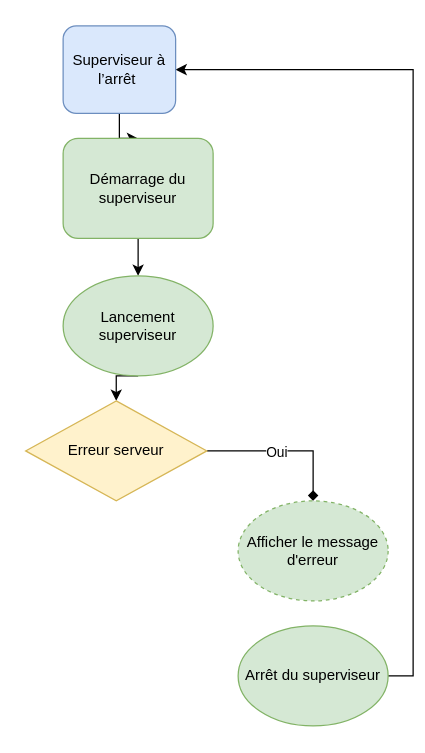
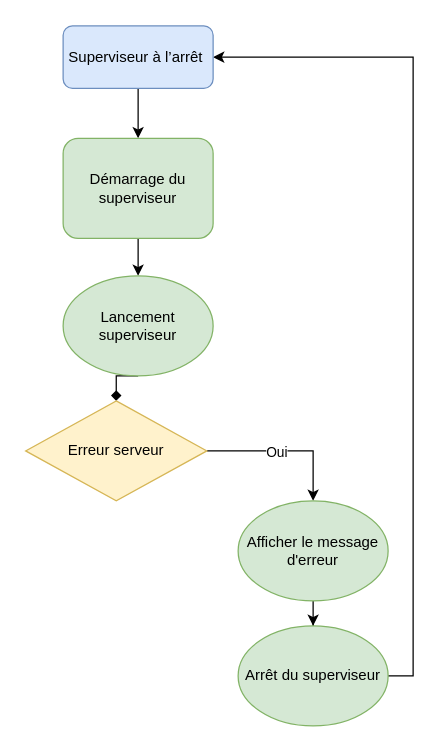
- <mxCell id="13" value="Superviseur à l’arrêt&amp;nbsp;" style="rounded=1;whiteSpace=wrap;html=1;fillColor=#dae8fc;strokeColor=#6c8ebf;" parent="1" vertex="1"><mxGeometry x="50" y="20" width="90" height="70" as="geometry" /></mxCell>
+ <mxCell id="13" value="Superviseur à l’arrêt&amp;nbsp;" style="rounded=1;whiteSpace=wrap;html=1;fillColor=#dae8fc;strokeColor=#6c8ebf;" parent="1" vertex="1"><mxGeometry x="50" y="20" width="120" height="50" as="geometry" /></mxCell>
- <mxCell id="3" style="edgeStyle=orthogonalEdgeStyle;rounded=0;orthogonalLoop=1;jettySize=auto;html=1;exitX=0.5;exitY=1;exitDx=0;exitDy=0;entryX=0.5;entryY=0;entryDx=0;entryDy=0;" parent="1" source="4" target="7" edge="1"><mxGeometry relative="1" as="geometry" /></mxCell>
+ <mxCell id="3" style="edgeStyle=orthogonalEdgeStyle;rounded=0;orthogonalLoop=1;jettySize=auto;html=1;exitX=0.5;exitY=1;exitDx=0;exitDy=0;entryX=0.5;entryY=0;entryDx=0;entryDy=0;endArrow=diamond;" parent="1" source="4" target="7" edge="1"><mxGeometry relative="1" as="geometry" /></mxCell>
- <mxCell id="5" style="edgeStyle=orthogonalEdgeStyle;rounded=0;orthogonalLoop=1;jettySize=auto;html=1;exitX=1;exitY=0.5;exitDx=0;exitDy=0;entryX=0.5;entryY=0;entryDx=0;entryDy=0;endArrow=diamond;" parent="1" source="7" target="9" edge="1"><mxGeometry relative="1" as="geometry"><mxPoint x="250" y="445" as="targetPoint" /></mxGeometry></mxCell>
+ <mxCell id="5" style="edgeStyle=orthogonalEdgeStyle;rounded=0;orthogonalLoop=1;jettySize=auto;html=1;exitX=1;exitY=0.5;exitDx=0;exitDy=0;entryX=0.5;entryY=0;entryDx=0;entryDy=0;" parent="1" source="7" target="9" edge="1"><mxGeometry relative="1" as="geometry"><mxPoint x="250" y="445" as="targetPoint" /></mxGeometry></mxCell>
- <mxCell id="9" value="Afficher le message d'erreur" style="ellipse;whiteSpace=wrap;html=1;fillColor=#d5e8d4;strokeColor=#82b366;dashed=1;" parent="1" vertex="1"><mxGeometry x="190" y="400" width="120" height="80" as="geometry" /></mxCell>
+ <mxCell id="9" value="Afficher le message d'erreur" style="ellipse;whiteSpace=wrap;html=1;fillColor=#d5e8d4;strokeColor=#82b366;" parent="1" vertex="1"><mxGeometry x="190" y="400" width="120" height="80" as="geometry" /></mxCell>
+ <mxCell id="8" style="edgeStyle=orthogonalEdgeStyle;rounded=0;orthogonalLoop=1;jettySize=auto;html=1;entryX=0.5;entryY=0;entryDx=0;entryDy=0;" parent="1" source="9" target="11" edge="1"><mxGeometry relative="1" as="geometry" /></mxCell>
